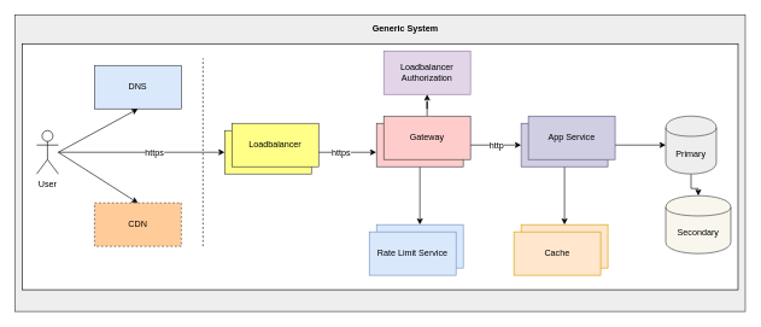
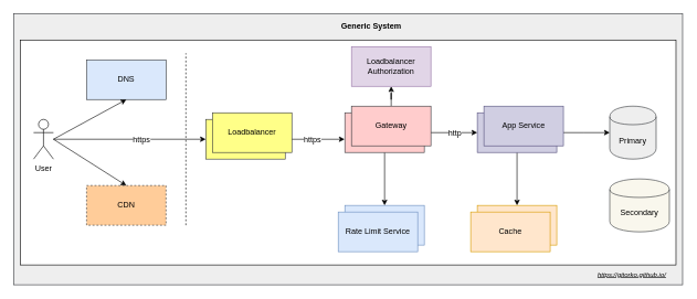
- <mxCell id="29" value="" style="edgeStyle=orthogonalEdgeStyle;rounded=0;orthogonalLoop=1;jettySize=auto;html=1;" parent="1" source="30" target="31" edge="1"><mxGeometry relative="1" as="geometry" /></mxCell>
+ <mxCell id="35" value="&lt;i&gt;&lt;u&gt;&lt;font style=&quot;font-size: 10px&quot;&gt;https://gitorko.github.io/&lt;/font&gt;&lt;/u&gt;&lt;/i&gt;" style="text;html=1;" vertex="1" parent="1"><mxGeometry x="900" y="400" width="120" height="30" as="geometry" /></mxCell>
